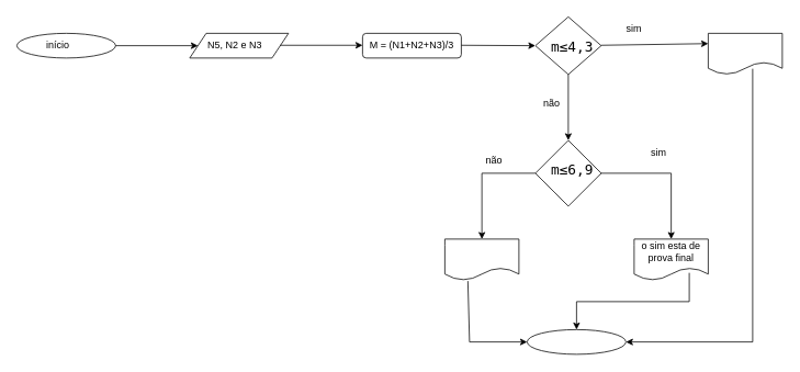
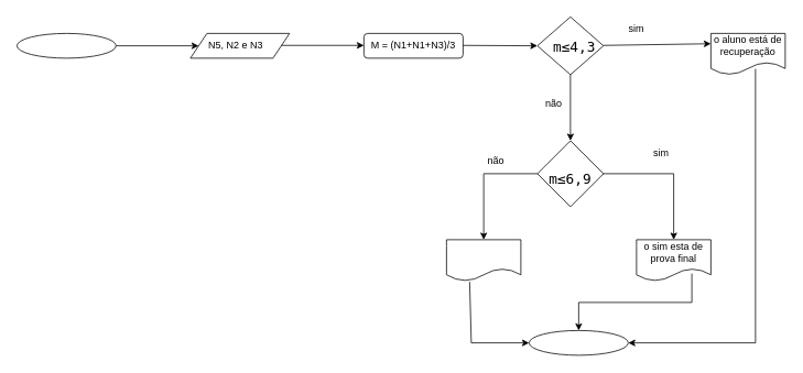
- <mxCell id="30" value="&lt;font style=&quot;vertical-align: inherit;&quot;&gt;&lt;font style=&quot;vertical-align: inherit;&quot;&gt;&lt;font style=&quot;vertical-align: inherit;&quot;&gt;&lt;font style=&quot;vertical-align: inherit;&quot;&gt;início&lt;/font&gt;&lt;/font&gt;&lt;/font&gt;&lt;/font&gt;" style="text;html=1;strokeColor=none;fillColor=none;align=center;verticalAlign=middle;whiteSpace=wrap;rounded=0;" vertex="1" parent="1"><mxGeometry x="40" y="40" width="60" height="30" as="geometry" /></mxCell>
- <mxCell id="28" value="&lt;font style=&quot;vertical-align: inherit;&quot;&gt;&lt;font style=&quot;vertical-align: inherit;&quot;&gt;M = (N1+N2+N3)/3&lt;/font&gt;&lt;/font&gt;" style="text;html=1;strokeColor=none;fillColor=none;align=center;verticalAlign=middle;whiteSpace=wrap;rounded=0;" vertex="1" parent="1"><mxGeometry x="440" y="40" width="120" height="30" as="geometry" /></mxCell>
+ <mxCell id="28" value="&lt;font style=&quot;vertical-align: inherit;&quot;&gt;&lt;font style=&quot;vertical-align: inherit;&quot;&gt;M = (N1+N1+N3)/3&lt;/font&gt;&lt;/font&gt;" style="text;html=1;strokeColor=none;fillColor=none;align=center;verticalAlign=middle;whiteSpace=wrap;rounded=0;" vertex="1" parent="1"><mxGeometry x="440" y="40" width="120" height="30" as="geometry" /></mxCell>
+ <mxCell id="25" value="&lt;font style=&quot;vertical-align: inherit;&quot;&gt;&lt;font style=&quot;vertical-align: inherit;&quot;&gt;&lt;font style=&quot;vertical-align: inherit;&quot;&gt;&lt;font style=&quot;vertical-align: inherit;&quot;&gt;&lt;font style=&quot;vertical-align: inherit;&quot;&gt;&lt;font style=&quot;vertical-align: inherit;&quot;&gt;o aluno está de recuperação&lt;/font&gt;&lt;/font&gt;&lt;/font&gt;&lt;/font&gt;&lt;/font&gt;&lt;/font&gt;" style="text;html=1;strokeColor=none;fillColor=none;align=center;verticalAlign=middle;whiteSpace=wrap;rounded=0;" vertex="1" parent="1"><mxGeometry x="860" y="40" width="90" height="30" as="geometry" /></mxCell>
- <mxCell id="31" value="&lt;pre style=&quot;box-sizing: inherit; margin-top: 1.5em; margin-bottom: 3em; padding: 20px; border: 0px; font-variant-numeric: inherit; font-variant-east-asian: inherit; font-variant-alternates: inherit; font-stretch: inherit; line-height: 1.5em; font-family: &amp;quot;Roboto Mono&amp;quot;, monospace; font-optical-sizing: inherit; font-kerning: inherit; font-feature-settings: inherit; font-variation-settings: inherit; vertical-align: baseline; min-width: 100%; overflow-x: auto; max-width: 100%; color: var(--gray85); background: var(--gray05); text-align: start;&quot;&gt;&lt;code style=&quot;box-sizing: inherit; margin: 0px; padding: 0px; border: 0px; font-style: inherit; font-variant: inherit; font-stretch: inherit; line-height: inherit; font-family: &amp;quot;Roboto Mono&amp;quot;, monospace; font-optical-sizing: inherit; font-kerning: inherit; font-feature-settings: inherit; font-variation-settings: inherit; vertical-align: baseline; background: 0px 0px;&quot;&gt;&lt;font style=&quot;font-size: 17px;&quot;&gt;m≤6,9 &lt;/font&gt;&lt;/code&gt;&lt;/pre&gt;" style="text;html=1;strokeColor=none;fillColor=none;align=center;verticalAlign=middle;whiteSpace=wrap;rounded=0;movable=1;resizable=1;rotatable=1;deletable=1;editable=1;locked=0;connectable=1;" vertex="1" parent="1"><mxGeometry x="670" y="200" width="60" height="30" as="geometry" /></mxCell>
+ <mxCell id="31" value="&lt;pre style=&quot;box-sizing: inherit; margin-top: 1.5em; margin-bottom: 3em; padding: 20px; border: 0px; font-variant-numeric: inherit; font-variant-east-asian: inherit; font-variant-alternates: inherit; font-stretch: inherit; line-height: 1.5em; font-family: &amp;quot;Roboto Mono&amp;quot;, monospace; font-optical-sizing: inherit; font-kerning: inherit; font-feature-settings: inherit; font-variation-settings: inherit; vertical-align: baseline; min-width: 100%; overflow-x: auto; max-width: 100%; color: var(--gray85); background: var(--gray05); text-align: start;&quot;&gt;&lt;code style=&quot;box-sizing: inherit; margin: 0px; padding: 0px; border: 0px; font-style: inherit; font-variant: inherit; font-stretch: inherit; line-height: inherit; font-family: &amp;quot;Roboto Mono&amp;quot;, monospace; font-optical-sizing: inherit; font-kerning: inherit; font-feature-settings: inherit; font-variation-settings: inherit; vertical-align: baseline; background: 0px 0px;&quot;&gt;&lt;font style=&quot;font-size: 17px;&quot;&gt;m≤6,9 &lt;/font&gt;&lt;/code&gt;&lt;/pre&gt;" style="text;html=1;strokeColor=none;fillColor=none;align=center;verticalAlign=middle;whiteSpace=wrap;rounded=0;movable=1;resizable=1;rotatable=1;deletable=1;editable=1;locked=0;connectable=1;" vertex="1" parent="1"><mxGeometry x="665" y="210" width="60" height="30" as="geometry" /></mxCell>
